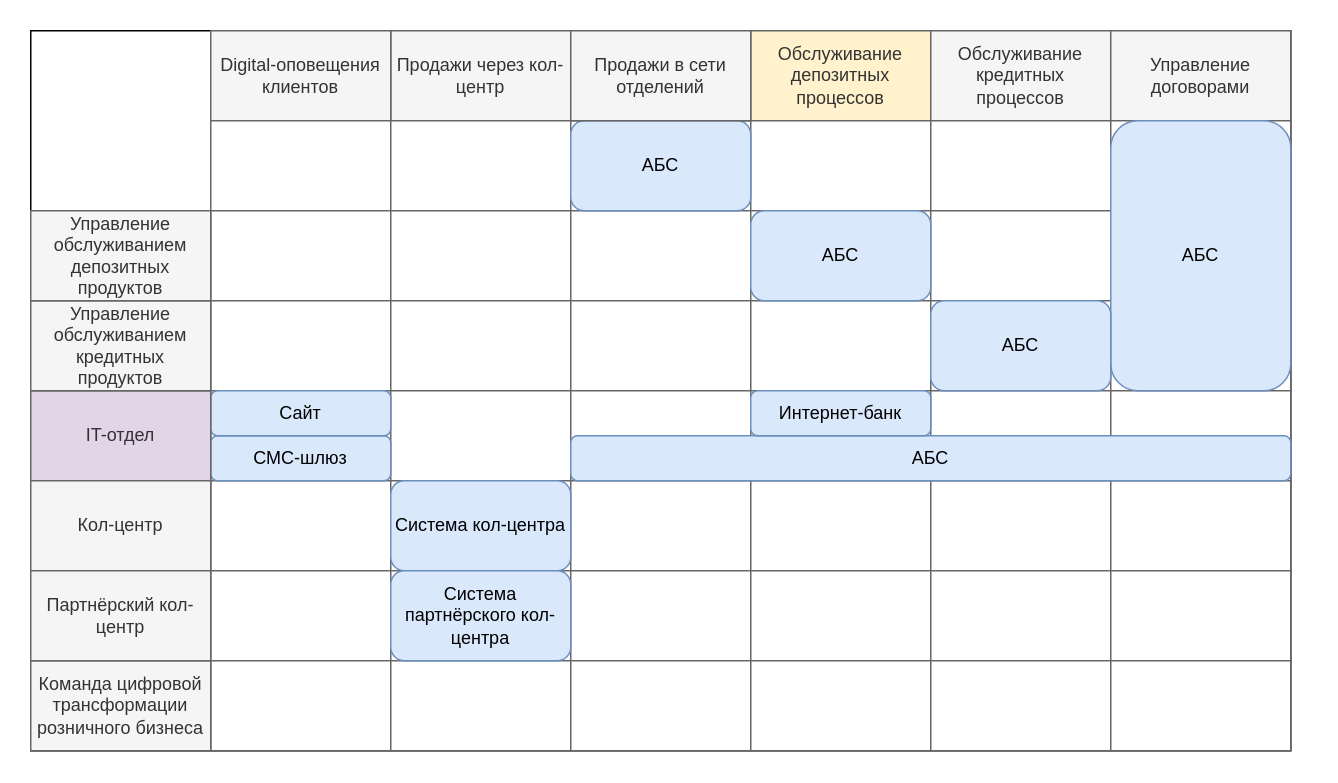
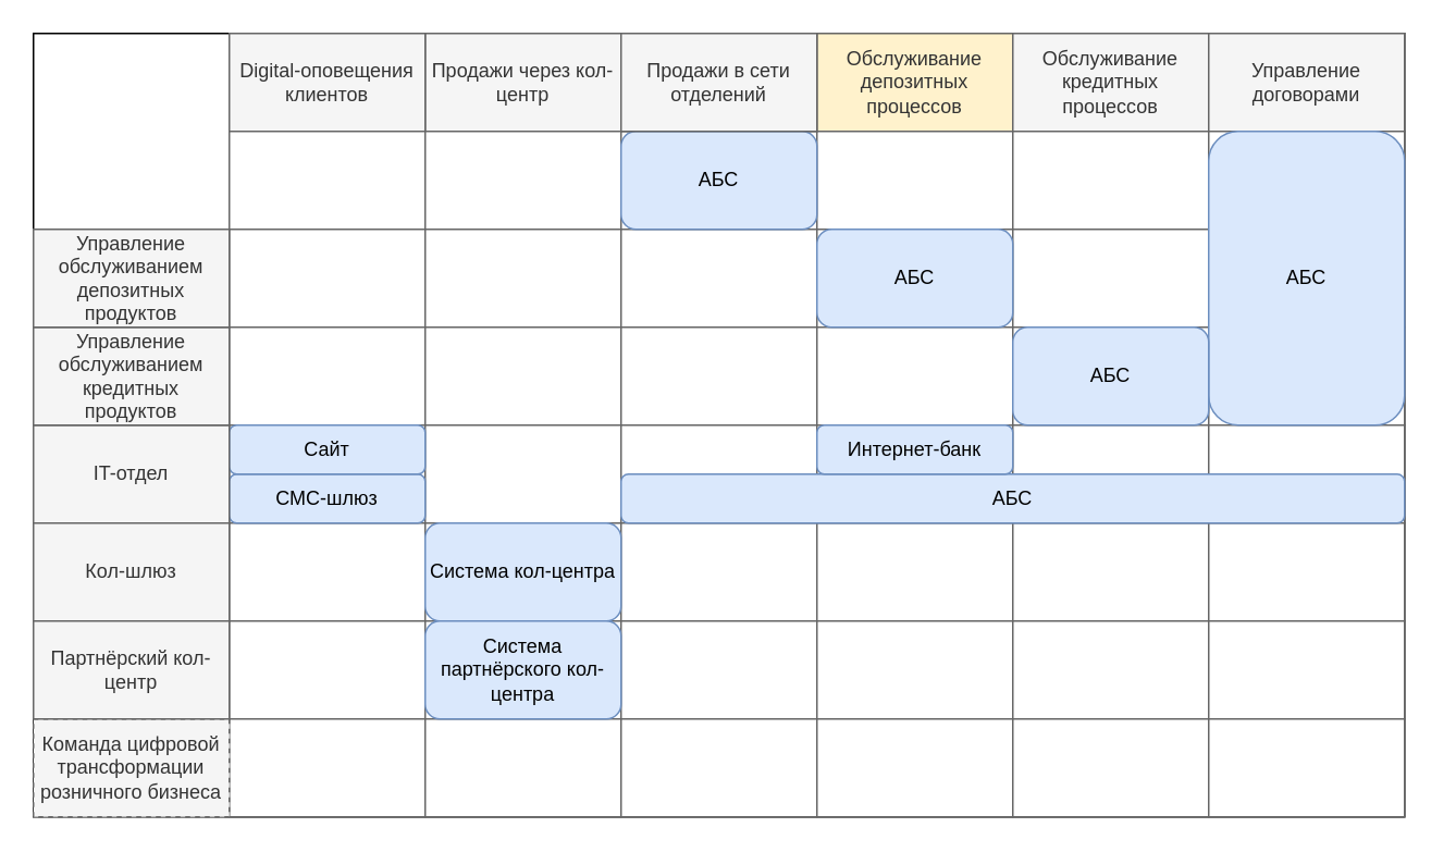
- <mxCell id="56" value="IT-отдел" style="rounded=0;whiteSpace=wrap;html=1;fillColor=#e1d5e7;fontColor=#333333;strokeColor=#666666;" vertex="1" parent="2"><mxGeometry y="240" width="120" height="60" as="geometry" /></mxCell>
+ <mxCell id="56" value="IT-отдел" style="rounded=0;whiteSpace=wrap;html=1;fillColor=#f5f5f5;fontColor=#333333;strokeColor=#666666;" vertex="1" parent="2"><mxGeometry y="240" width="120" height="60" as="geometry" /></mxCell>
- <mxCell id="61" value="Кол-центр" style="rounded=0;whiteSpace=wrap;html=1;fillColor=#f5f5f5;fontColor=#333333;strokeColor=#666666;" vertex="1" parent="2"><mxGeometry y="300" width="120" height="60" as="geometry" /></mxCell>
+ <mxCell id="61" value="Кол-шлюз" style="rounded=0;whiteSpace=wrap;html=1;fillColor=#f5f5f5;fontColor=#333333;strokeColor=#666666;" vertex="1" parent="2"><mxGeometry y="300" width="120" height="60" as="geometry" /></mxCell>
- <mxCell id="57" value="Команда цифровой трансформации розничного бизнеса" style="rounded=0;whiteSpace=wrap;html=1;fillColor=#f5f5f5;fontColor=#333333;strokeColor=#666666;" vertex="1" parent="2"><mxGeometry y="420" width="120" height="60" as="geometry" /></mxCell>
+ <mxCell id="57" value="Команда цифровой трансформации розничного бизнеса" style="rounded=0;whiteSpace=wrap;html=1;fillColor=#f5f5f5;fontColor=#333333;strokeColor=#666666;dashed=1;" vertex="1" parent="2"><mxGeometry y="420" width="120" height="60" as="geometry" /></mxCell>
